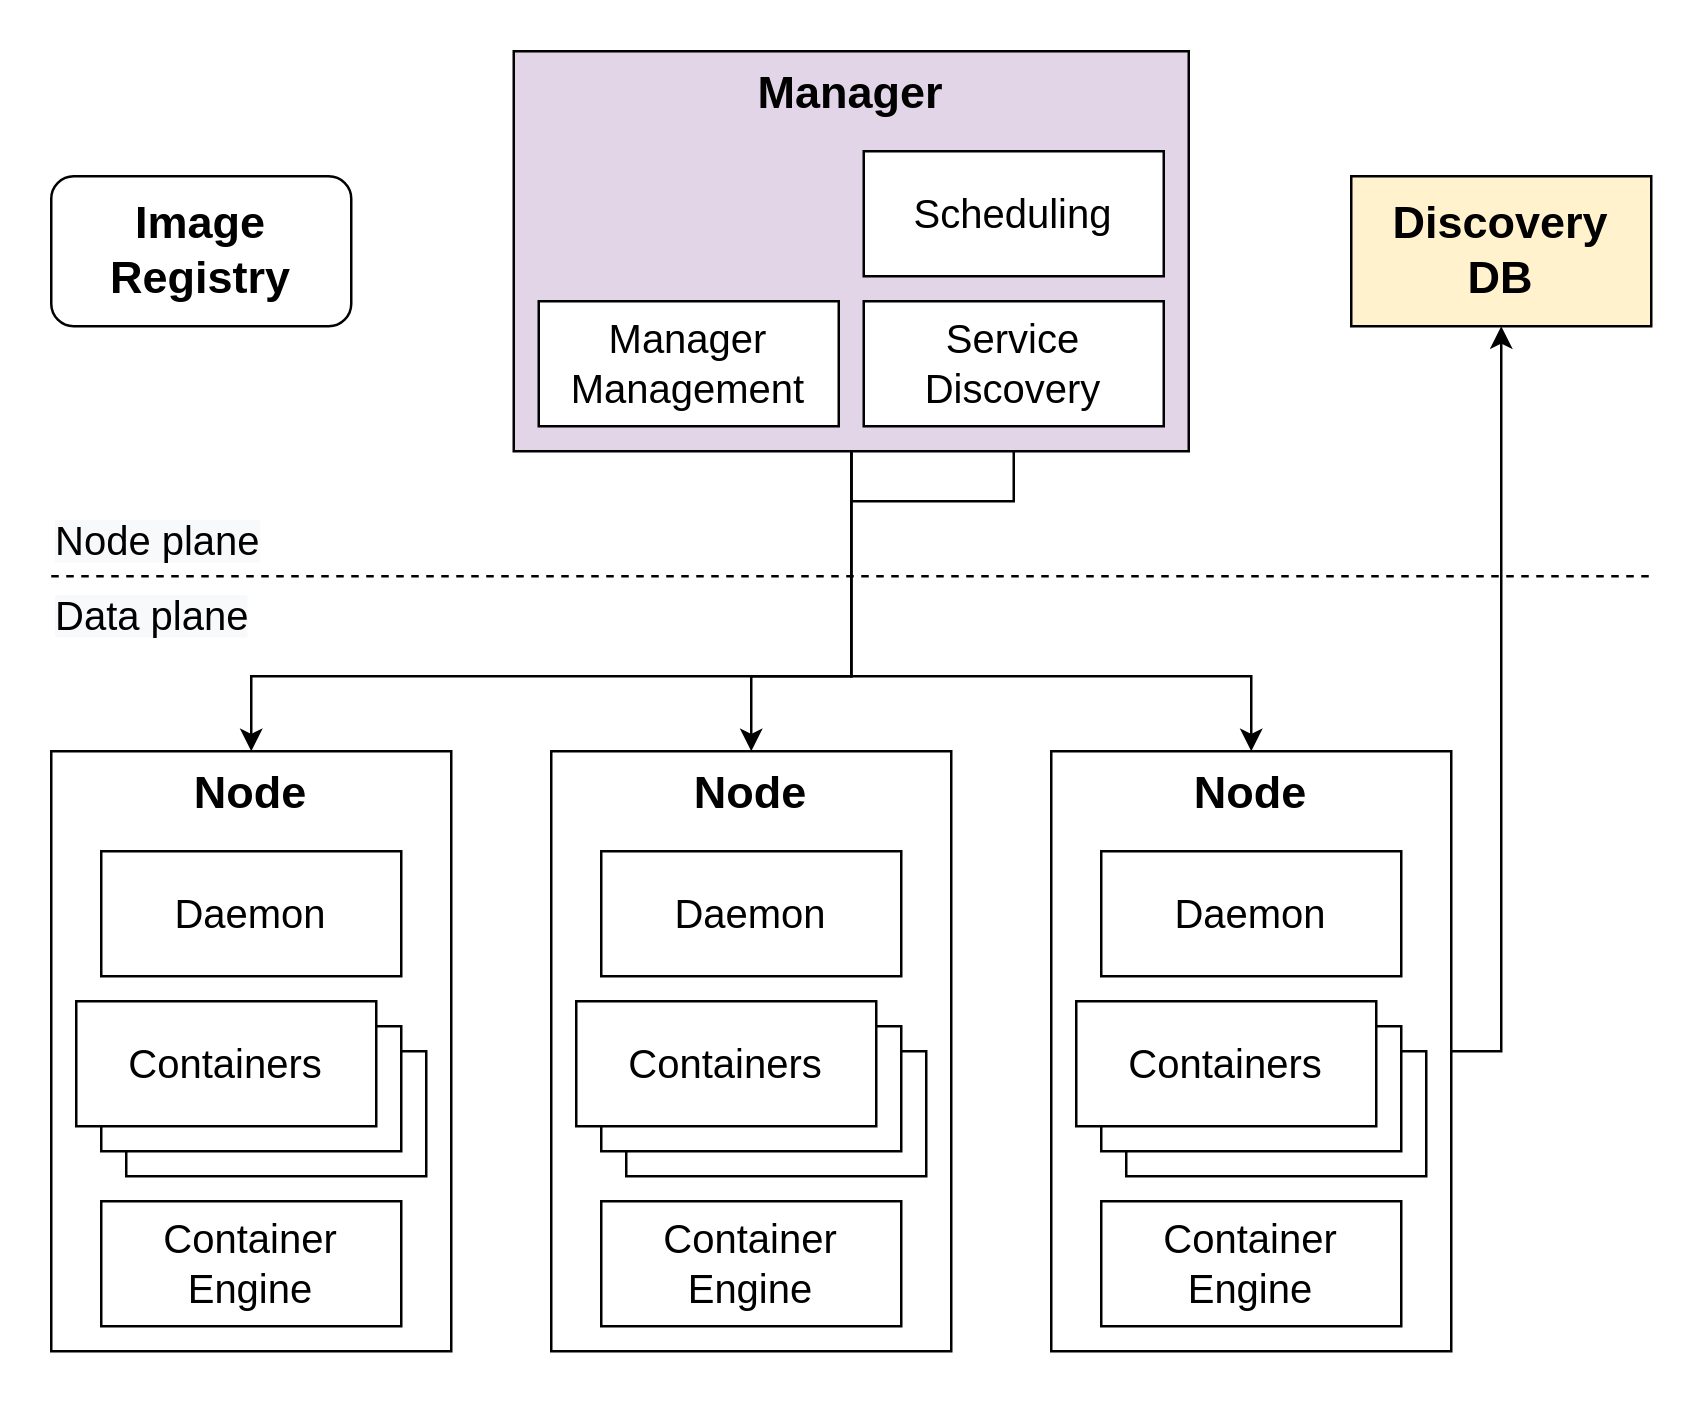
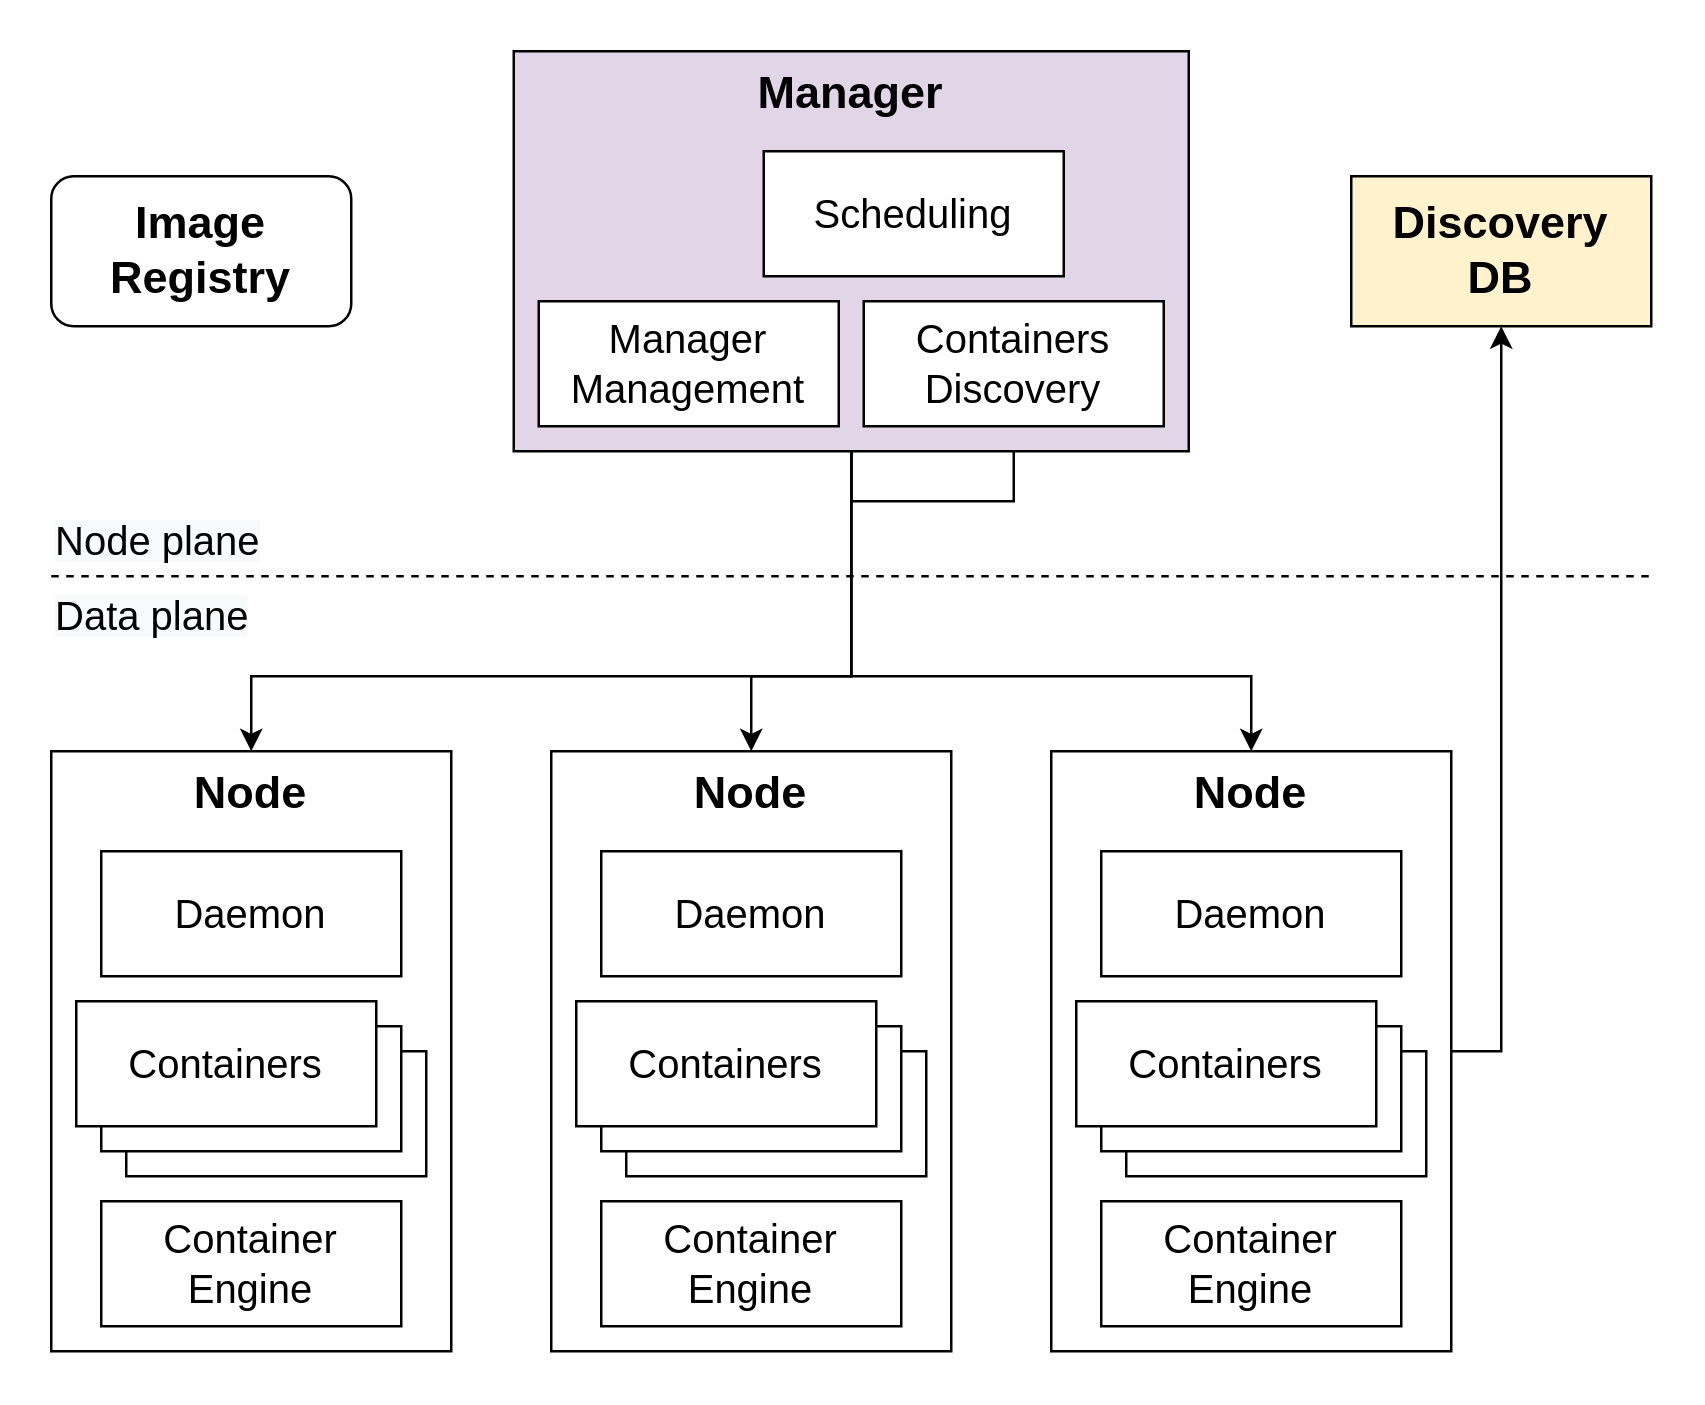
- <mxCell id="37" value="&lt;span style=&quot;font-family: &amp;#34;helvetica&amp;#34; ; font-size: 16px&quot;&gt;Scheduling&lt;/span&gt;" style="rounded=0;whiteSpace=wrap;html=1;" parent="1" vertex="1"><mxGeometry x="345" y="60" width="120" height="50" as="geometry" /></mxCell>
+ <mxCell id="37" value="&lt;span style=&quot;font-family: &amp;#34;helvetica&amp;#34; ; font-size: 16px&quot;&gt;Scheduling&lt;/span&gt;" style="rounded=0;whiteSpace=wrap;html=1;" parent="1" vertex="1"><mxGeometry x="305" y="60" width="120" height="50" as="geometry" /></mxCell>
- <mxCell id="38" value="&lt;span style=&quot;font-size: 16px&quot;&gt;Service Discovery&lt;/span&gt;" style="rounded=0;whiteSpace=wrap;html=1;spacingLeft=0;spacingBottom=0;spacingRight=0;spacing=3;" parent="1" vertex="1"><mxGeometry x="345" y="120" width="120" height="50" as="geometry" /></mxCell>
+ <mxCell id="38" value="&lt;span style=&quot;font-size: 16px&quot;&gt;Containers Discovery&lt;/span&gt;" style="rounded=0;whiteSpace=wrap;html=1;spacingLeft=0;spacingBottom=0;spacingRight=0;spacing=3;" parent="1" vertex="1"><mxGeometry x="345" y="120" width="120" height="50" as="geometry" /></mxCell>
